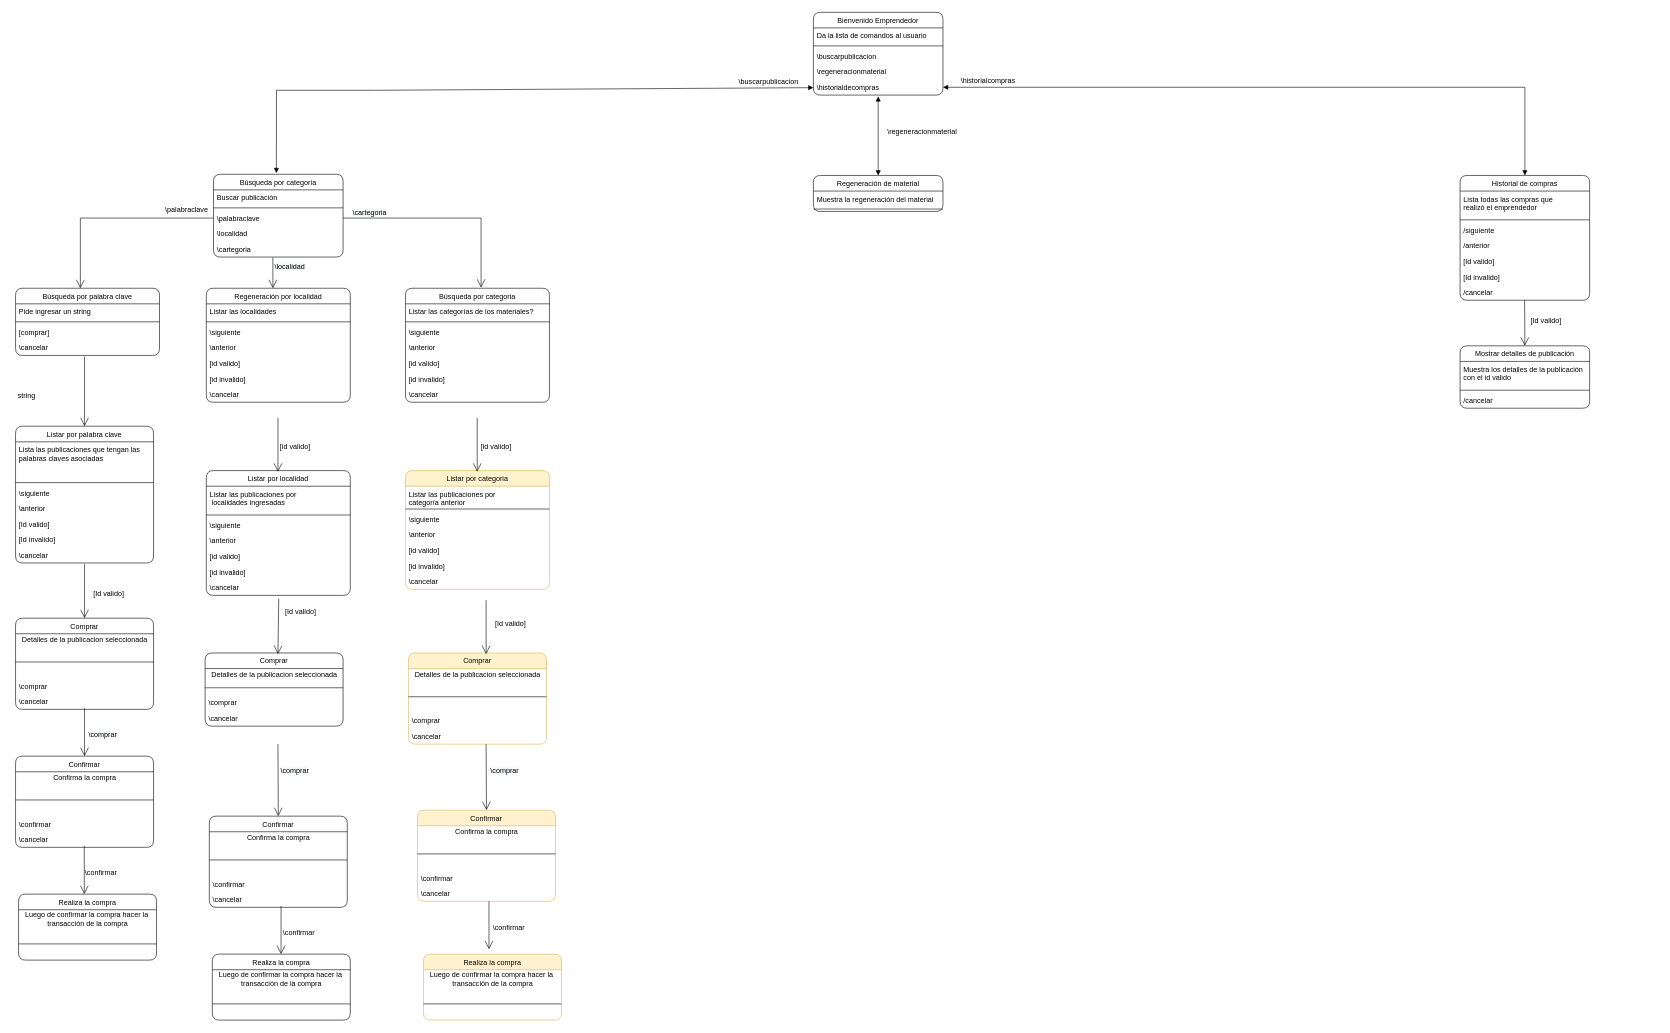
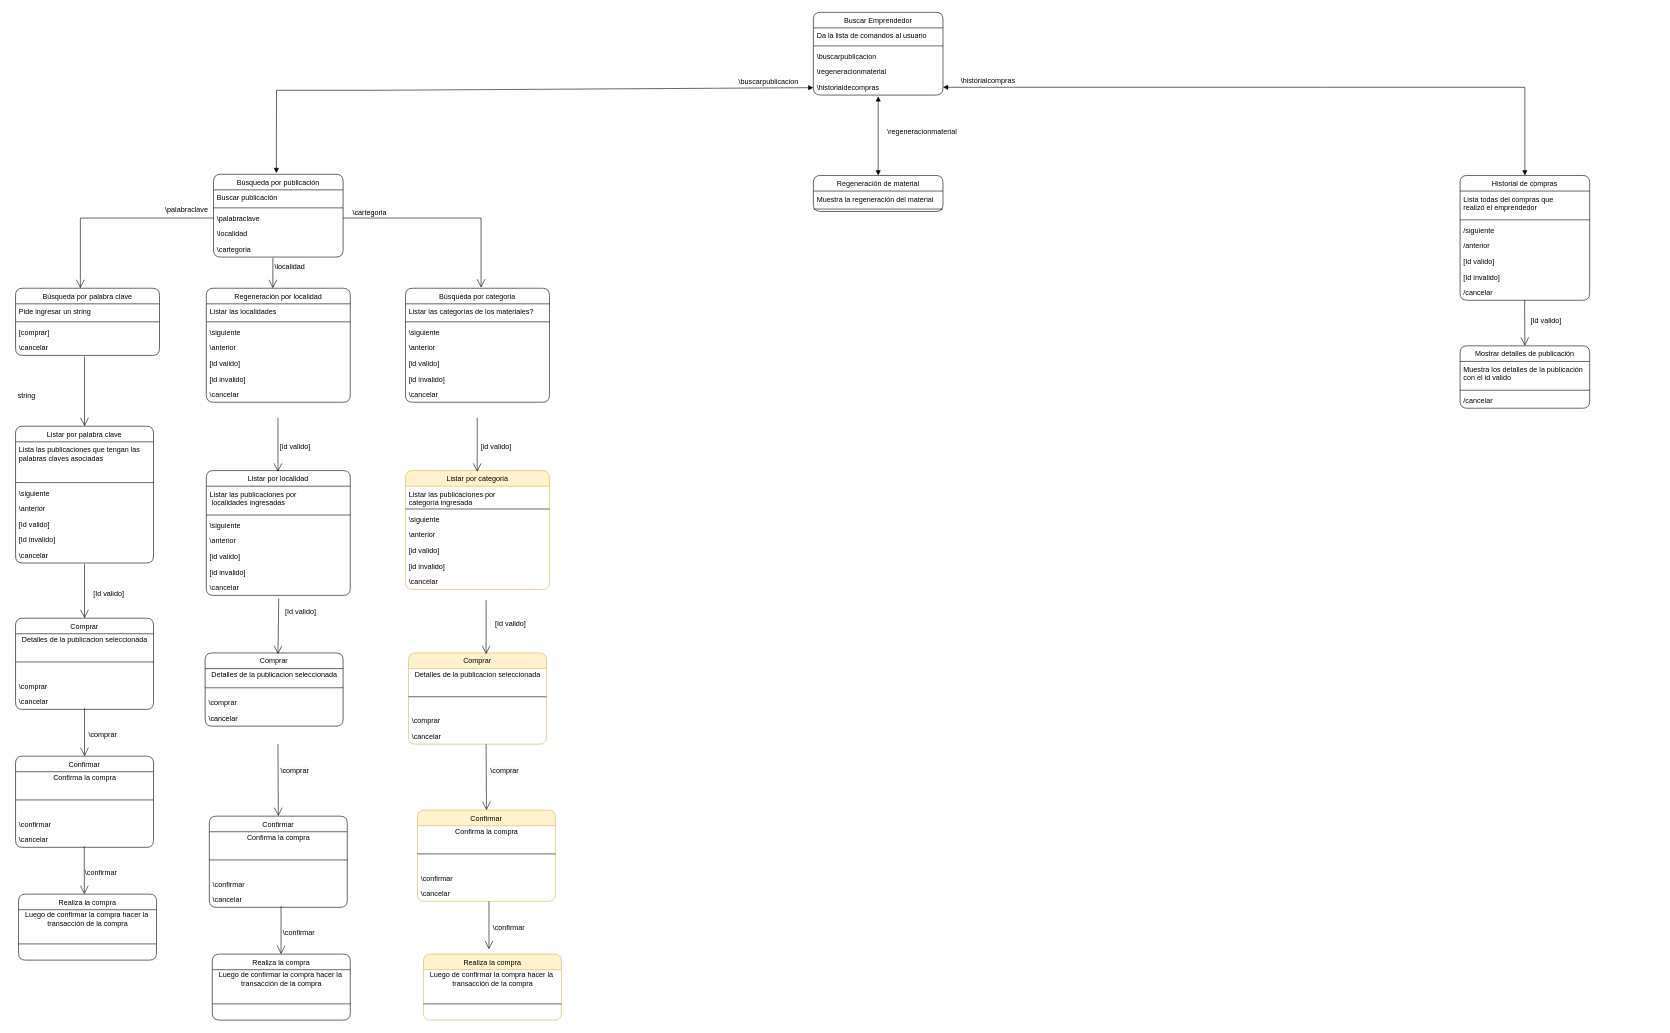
- <mxCell id="2" value="Bienvenido Emprendedor" style="swimlane;fontStyle=0;childLayout=stackLayout;horizontal=1;startSize=26;fillColor=none;horizontalStack=0;resizeParent=1;resizeParentMax=0;resizeLast=0;collapsible=1;marginBottom=0;rounded=1;" parent="1" vertex="1"><mxGeometry x="1355" y="20" width="216" height="138" as="geometry"><mxRectangle x="307" y="-410" width="170" height="26" as="alternateBounds" /></mxGeometry></mxCell>
+ <mxCell id="2" value="Buscar Emprendedor" style="swimlane;fontStyle=0;childLayout=stackLayout;horizontal=1;startSize=26;fillColor=none;horizontalStack=0;resizeParent=1;resizeParentMax=0;resizeLast=0;collapsible=1;marginBottom=0;rounded=1;" parent="1" vertex="1"><mxGeometry x="1355" y="20" width="216" height="138" as="geometry"><mxRectangle x="307" y="-410" width="170" height="26" as="alternateBounds" /></mxGeometry></mxCell>
- <mxCell id="8" value="Búsqueda por categoría" style="swimlane;fontStyle=0;childLayout=stackLayout;horizontal=1;startSize=26;fillColor=none;horizontalStack=0;resizeParent=1;resizeParentMax=0;resizeLast=0;collapsible=1;marginBottom=0;rounded=1;" parent="1" vertex="1"><mxGeometry x="355" y="290" width="216" height="138" as="geometry"><mxRectangle x="307" y="-410" width="170" height="26" as="alternateBounds" /></mxGeometry></mxCell>
+ <mxCell id="8" value="Búsqueda por publicación" style="swimlane;fontStyle=0;childLayout=stackLayout;horizontal=1;startSize=26;fillColor=none;horizontalStack=0;resizeParent=1;resizeParentMax=0;resizeLast=0;collapsible=1;marginBottom=0;rounded=1;" parent="1" vertex="1"><mxGeometry x="355" y="290" width="216" height="138" as="geometry"><mxRectangle x="307" y="-410" width="170" height="26" as="alternateBounds" /></mxGeometry></mxCell>
- <mxCell id="49" value="Lista todas las compras que &#10;realizó el emprendedor" style="text;strokeColor=none;fillColor=none;align=left;verticalAlign=top;spacingLeft=4;spacingRight=4;overflow=hidden;rotatable=0;points=[[0,0.5],[1,0.5]];portConstraint=eastwest;" parent="48" vertex="1"><mxGeometry y="26" width="216" height="44" as="geometry" /></mxCell>
+ <mxCell id="49" value="Lista todas del compras que &#10;realizó el emprendedor" style="text;strokeColor=none;fillColor=none;align=left;verticalAlign=top;spacingLeft=4;spacingRight=4;overflow=hidden;rotatable=0;points=[[0,0.5],[1,0.5]];portConstraint=eastwest;" parent="48" vertex="1"><mxGeometry y="26" width="216" height="44" as="geometry" /></mxCell>
- <mxCell id="97" value="Listar las publicaciones por &#10;categoría anterior" style="text;strokeColor=none;fillColor=none;align=left;verticalAlign=top;spacingLeft=4;spacingRight=4;overflow=hidden;rotatable=0;points=[[0,0.5],[1,0.5]];portConstraint=eastwest;" parent="96" vertex="1"><mxGeometry y="26" width="240" height="34" as="geometry" /></mxCell>
+ <mxCell id="97" value="Listar las publicaciones por &#10;categoría ingresada" style="text;strokeColor=none;fillColor=none;align=left;verticalAlign=top;spacingLeft=4;spacingRight=4;overflow=hidden;rotatable=0;points=[[0,0.5],[1,0.5]];portConstraint=eastwest;" parent="96" vertex="1"><mxGeometry y="26" width="240" height="34" as="geometry" /></mxCell>
